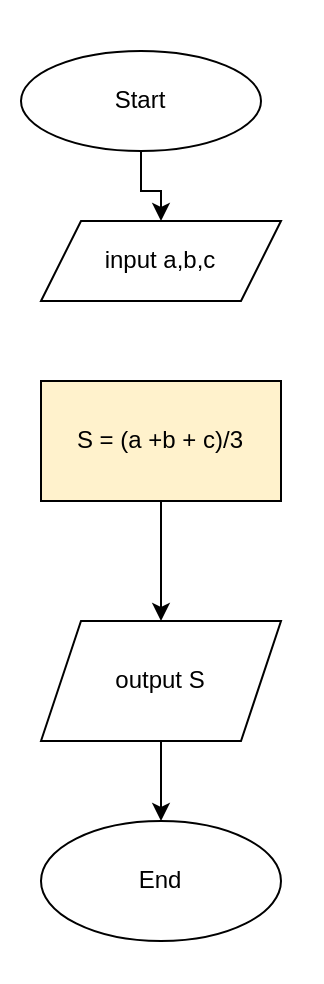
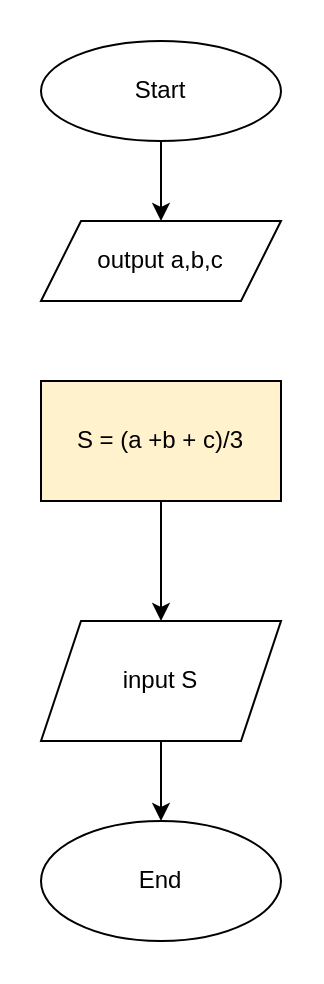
- <mxCell id="3" value="Start" style="ellipse;whiteSpace=wrap;html=1;" vertex="1" parent="1"><mxGeometry x="10" y="25" width="120" height="50" as="geometry" /></mxCell>
+ <mxCell id="3" value="Start" style="ellipse;whiteSpace=wrap;html=1;" vertex="1" parent="1"><mxGeometry x="20" y="20" width="120" height="50" as="geometry" /></mxCell>
- <mxCell id="4" value="input a,b,c" style="shape=parallelogram;perimeter=parallelogramPerimeter;whiteSpace=wrap;html=1;fixedSize=1;" vertex="1" parent="1"><mxGeometry x="20" y="110" width="120" height="40" as="geometry" /></mxCell>
+ <mxCell id="4" value="output a,b,c" style="shape=parallelogram;perimeter=parallelogramPerimeter;whiteSpace=wrap;html=1;fixedSize=1;" vertex="1" parent="1"><mxGeometry x="20" y="110" width="120" height="40" as="geometry" /></mxCell>
- <mxCell id="8" value="output S" style="shape=parallelogram;perimeter=parallelogramPerimeter;whiteSpace=wrap;html=1;fixedSize=1;" vertex="1" parent="1"><mxGeometry x="20" y="310" width="120" height="60" as="geometry" /></mxCell>
+ <mxCell id="8" value="input S" style="shape=parallelogram;perimeter=parallelogramPerimeter;whiteSpace=wrap;html=1;fixedSize=1;" vertex="1" parent="1"><mxGeometry x="20" y="310" width="120" height="60" as="geometry" /></mxCell>
